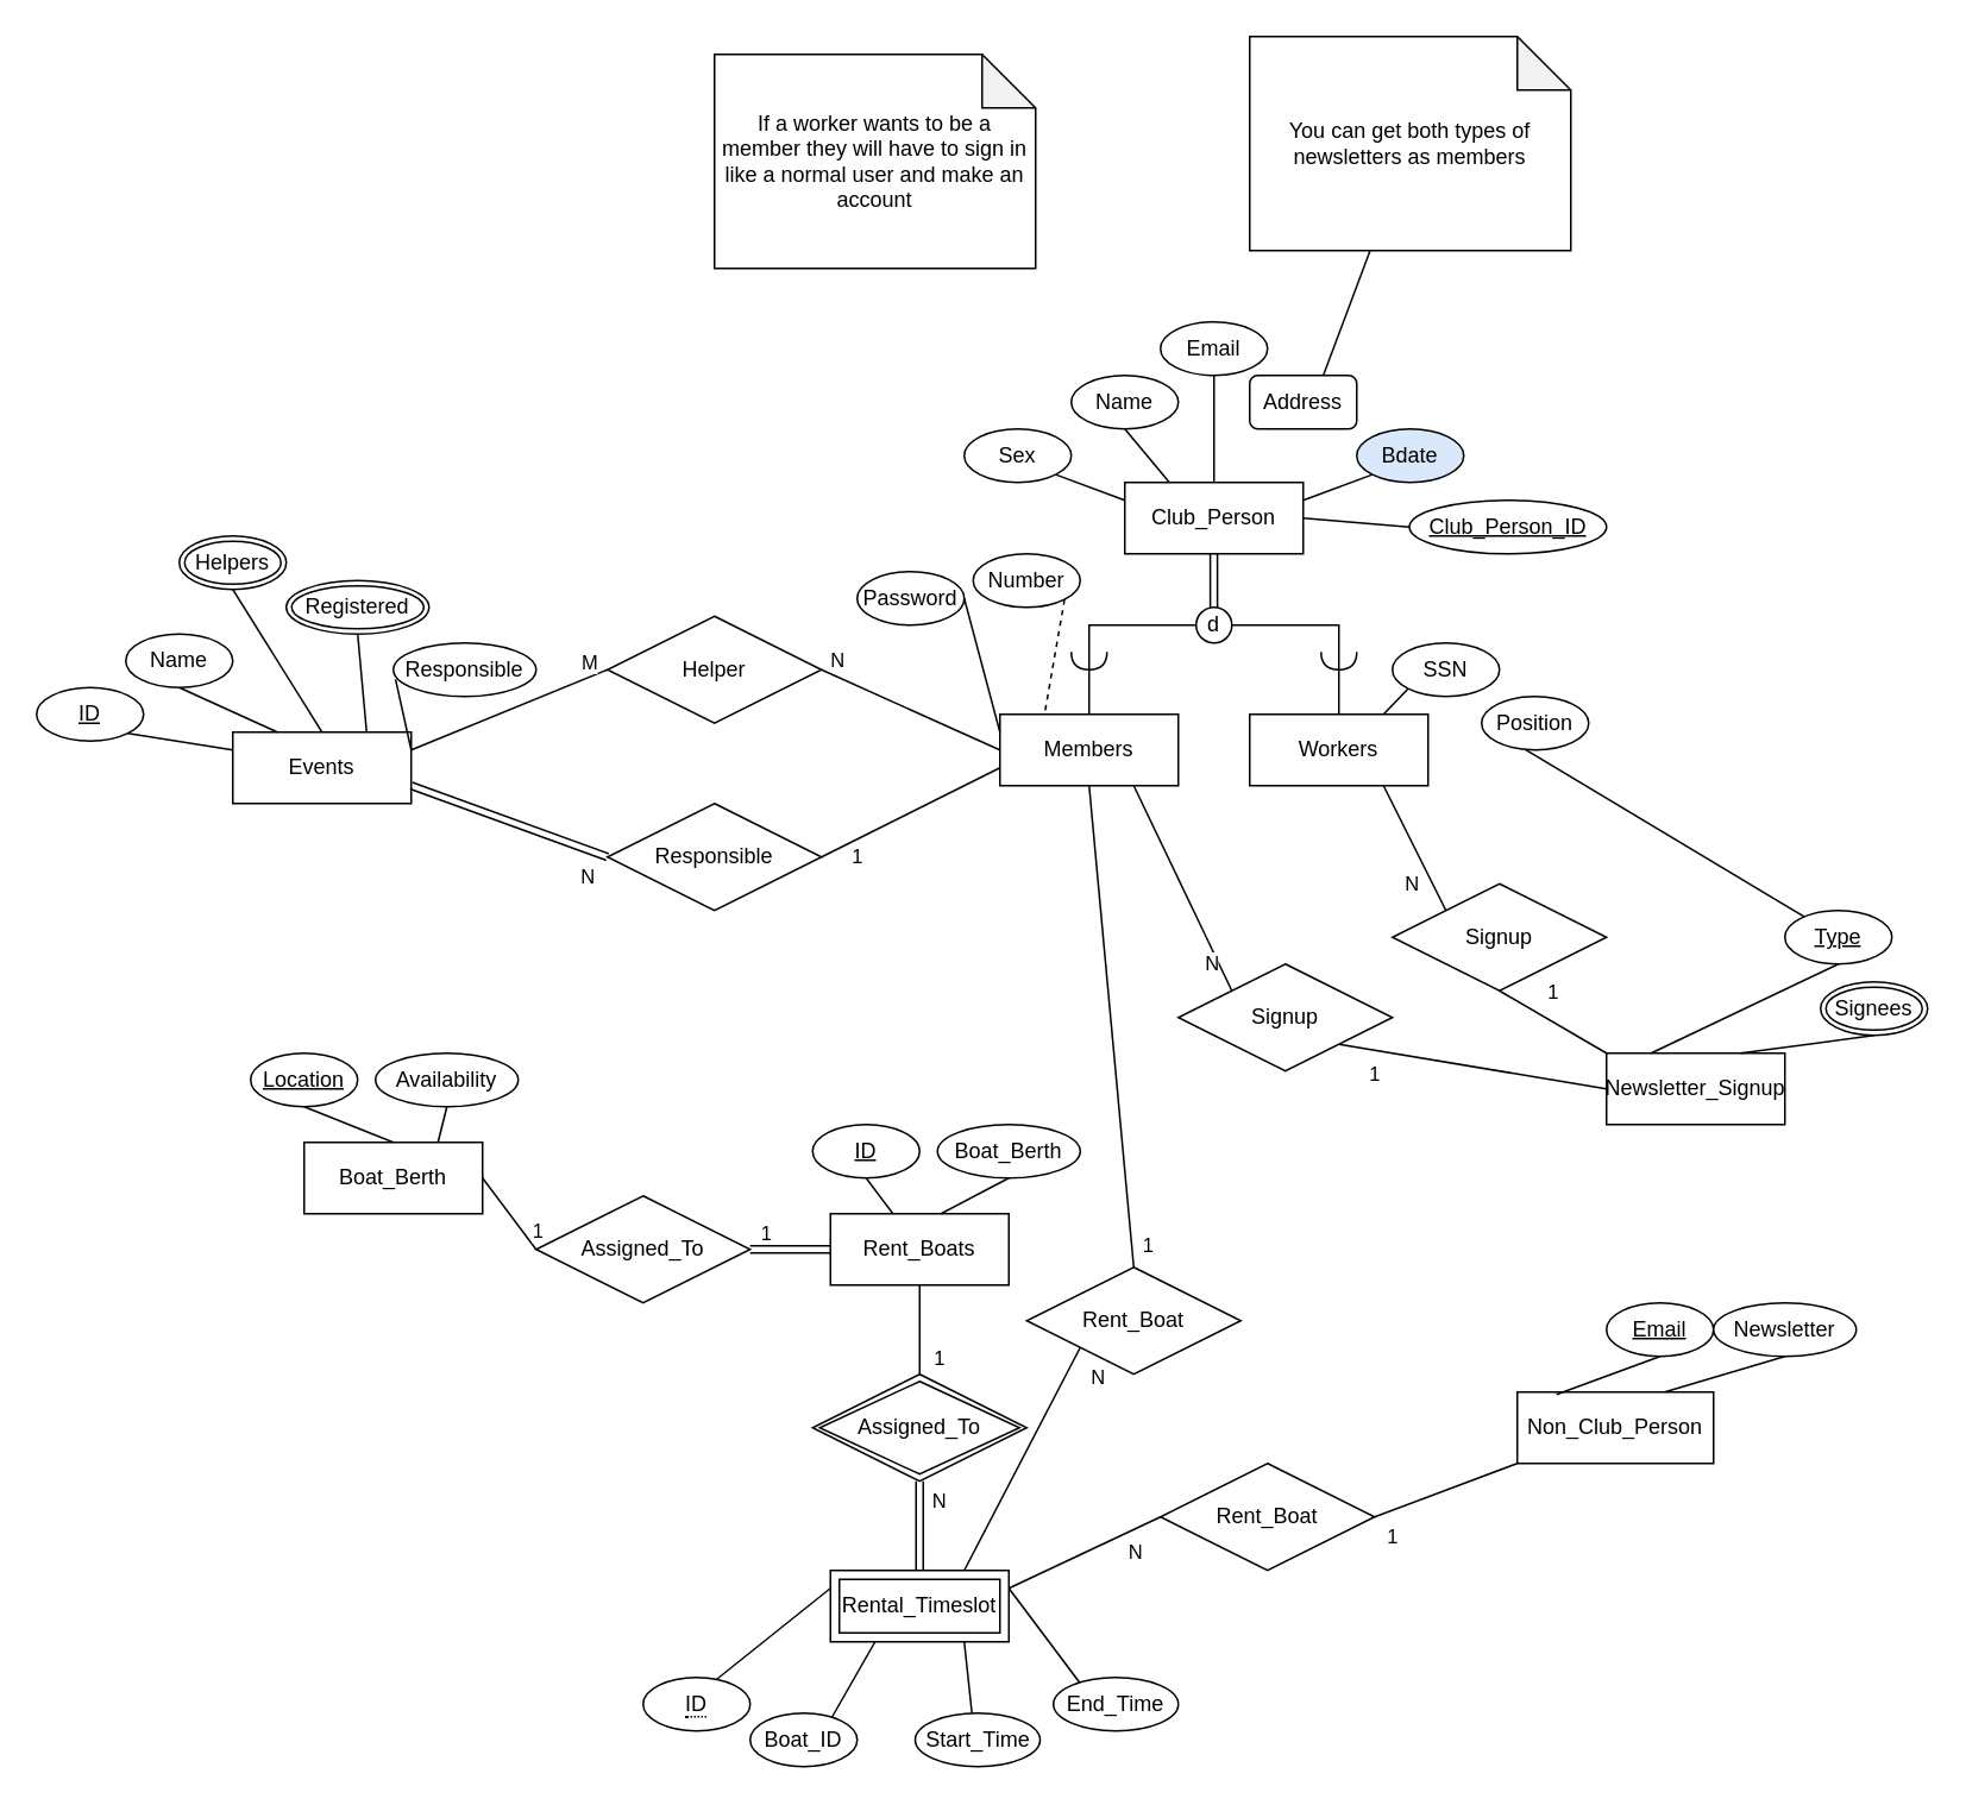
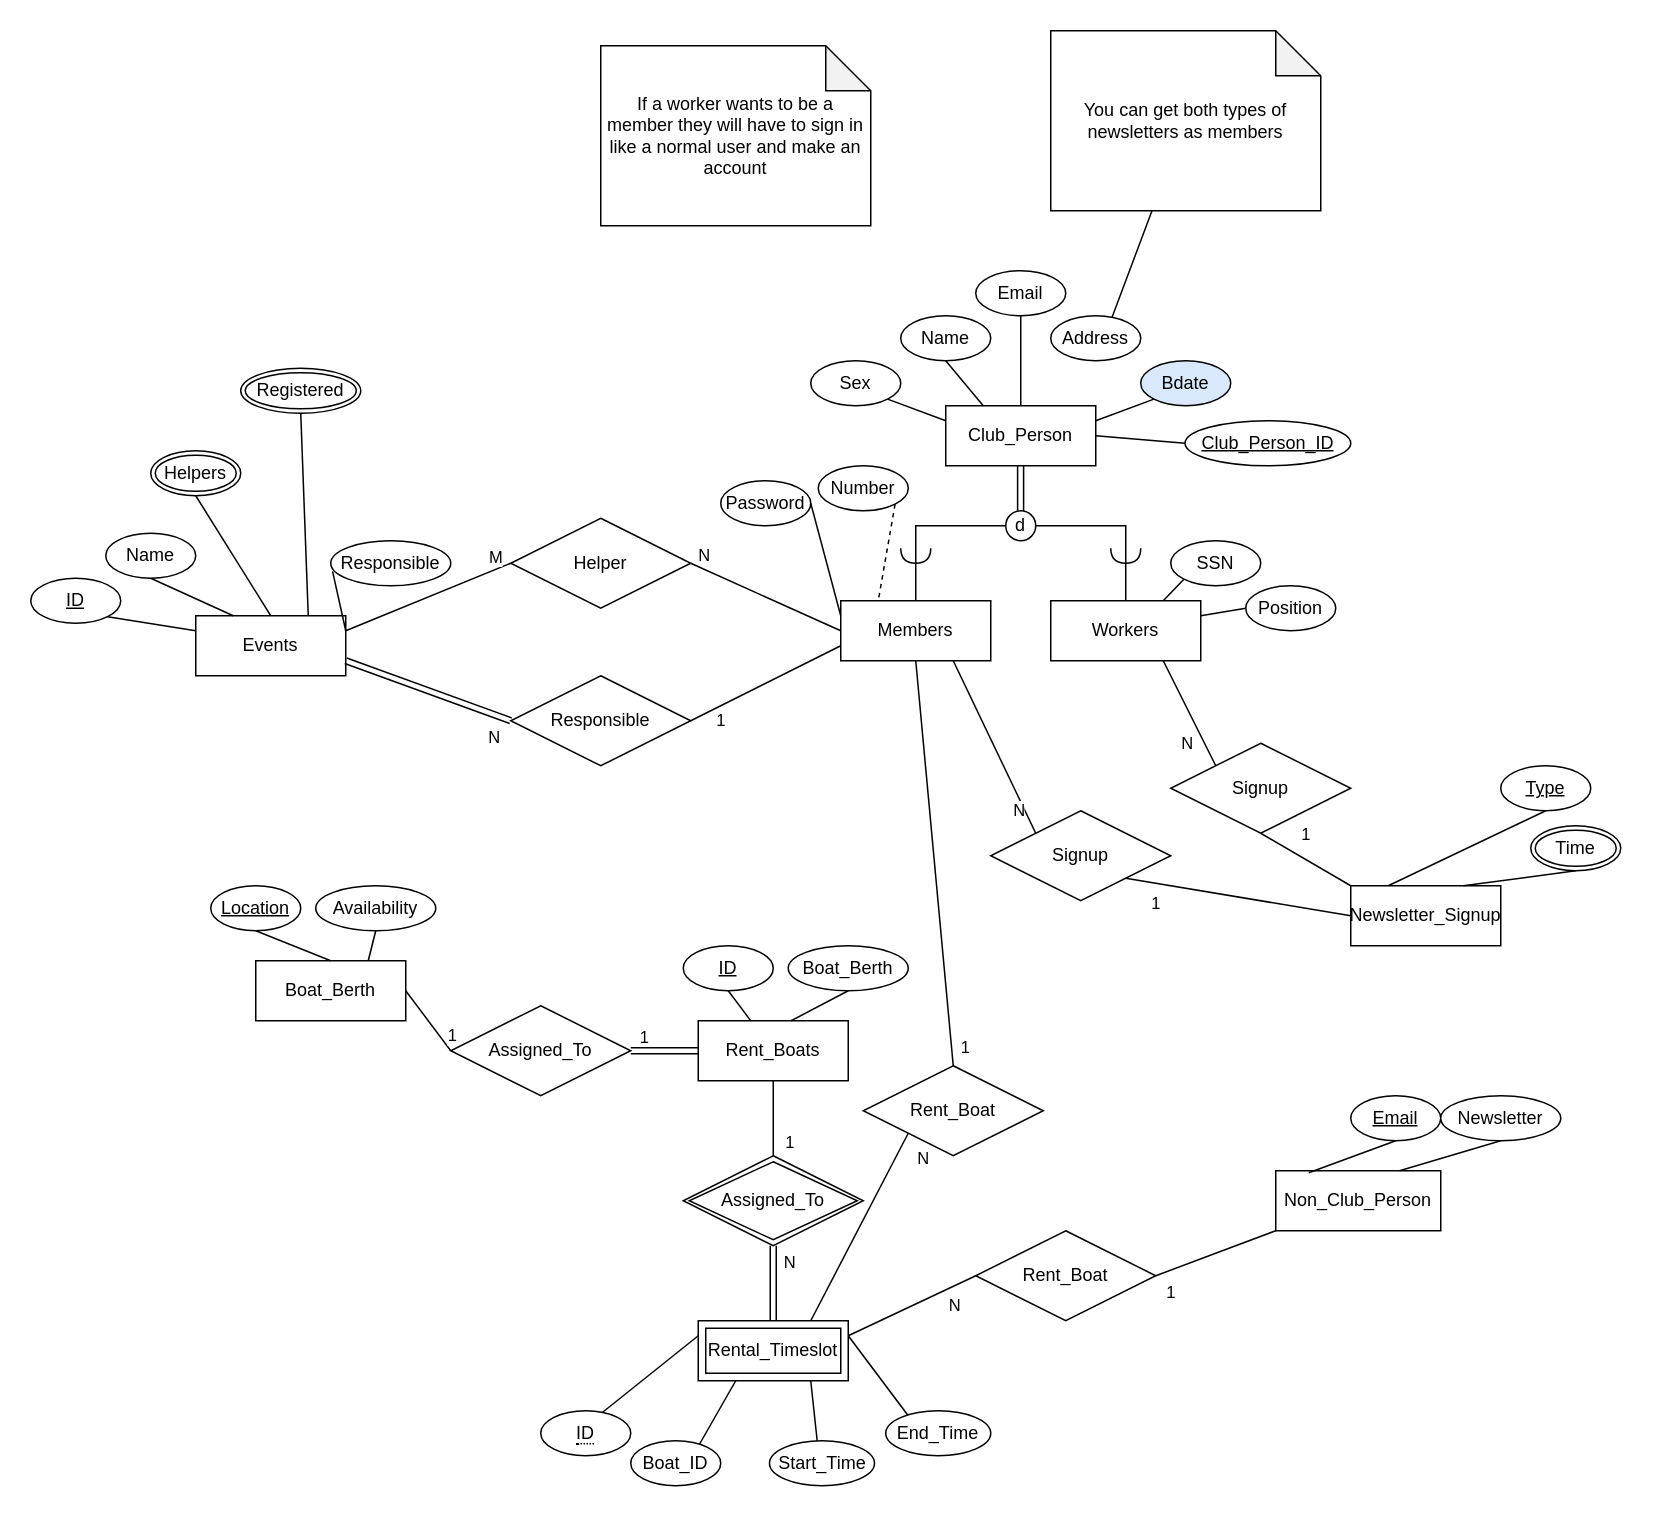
- <mxCell id="27" value="Address" style="whiteSpace=wrap;html=1;align=center;rounded=1;" vertex="1" parent="1"><mxGeometry x="700" y="210" width="60" height="30" as="geometry" /></mxCell>
+ <mxCell id="27" value="Address" style="ellipse;whiteSpace=wrap;html=1;align=center;" vertex="1" parent="1"><mxGeometry x="700" y="210" width="60" height="30" as="geometry" /></mxCell>
- <mxCell id="53" value="Registered" style="ellipse;shape=doubleEllipse;margin=3;whiteSpace=wrap;html=1;align=center;" vertex="1" parent="1"><mxGeometry x="160" y="325" width="80" height="30" as="geometry" /></mxCell>
+ <mxCell id="53" value="Registered" style="ellipse;shape=doubleEllipse;margin=3;whiteSpace=wrap;html=1;align=center;" vertex="1" parent="1"><mxGeometry x="160" y="245" width="80" height="30" as="geometry" /></mxCell>
- <mxCell id="36" style="rounded=0;orthogonalLoop=1;jettySize=auto;html=1;exitX=0;exitY=0.5;exitDx=0;exitDy=0;endArrow=none;endFill=0;" edge="1" parent="1" source="37" target="47"><mxGeometry relative="1" as="geometry" /></mxCell>
+ <mxCell id="36" style="rounded=0;orthogonalLoop=1;jettySize=auto;html=1;exitX=0;exitY=0.5;exitDx=0;exitDy=0;entryX=1;entryY=0.25;entryDx=0;entryDy=0;endArrow=none;endFill=0;" edge="1" parent="1" source="37" target="6"><mxGeometry relative="1" as="geometry" /></mxCell>
- <mxCell id="49" value="Signees" style="ellipse;shape=doubleEllipse;margin=3;whiteSpace=wrap;html=1;align=center;" vertex="1" parent="1"><mxGeometry x="1020" y="550" width="60" height="30" as="geometry" /></mxCell>
+ <mxCell id="49" value="Time" style="ellipse;shape=doubleEllipse;margin=3;whiteSpace=wrap;html=1;align=center;" vertex="1" parent="1"><mxGeometry x="1020" y="550" width="60" height="30" as="geometry" /></mxCell>
